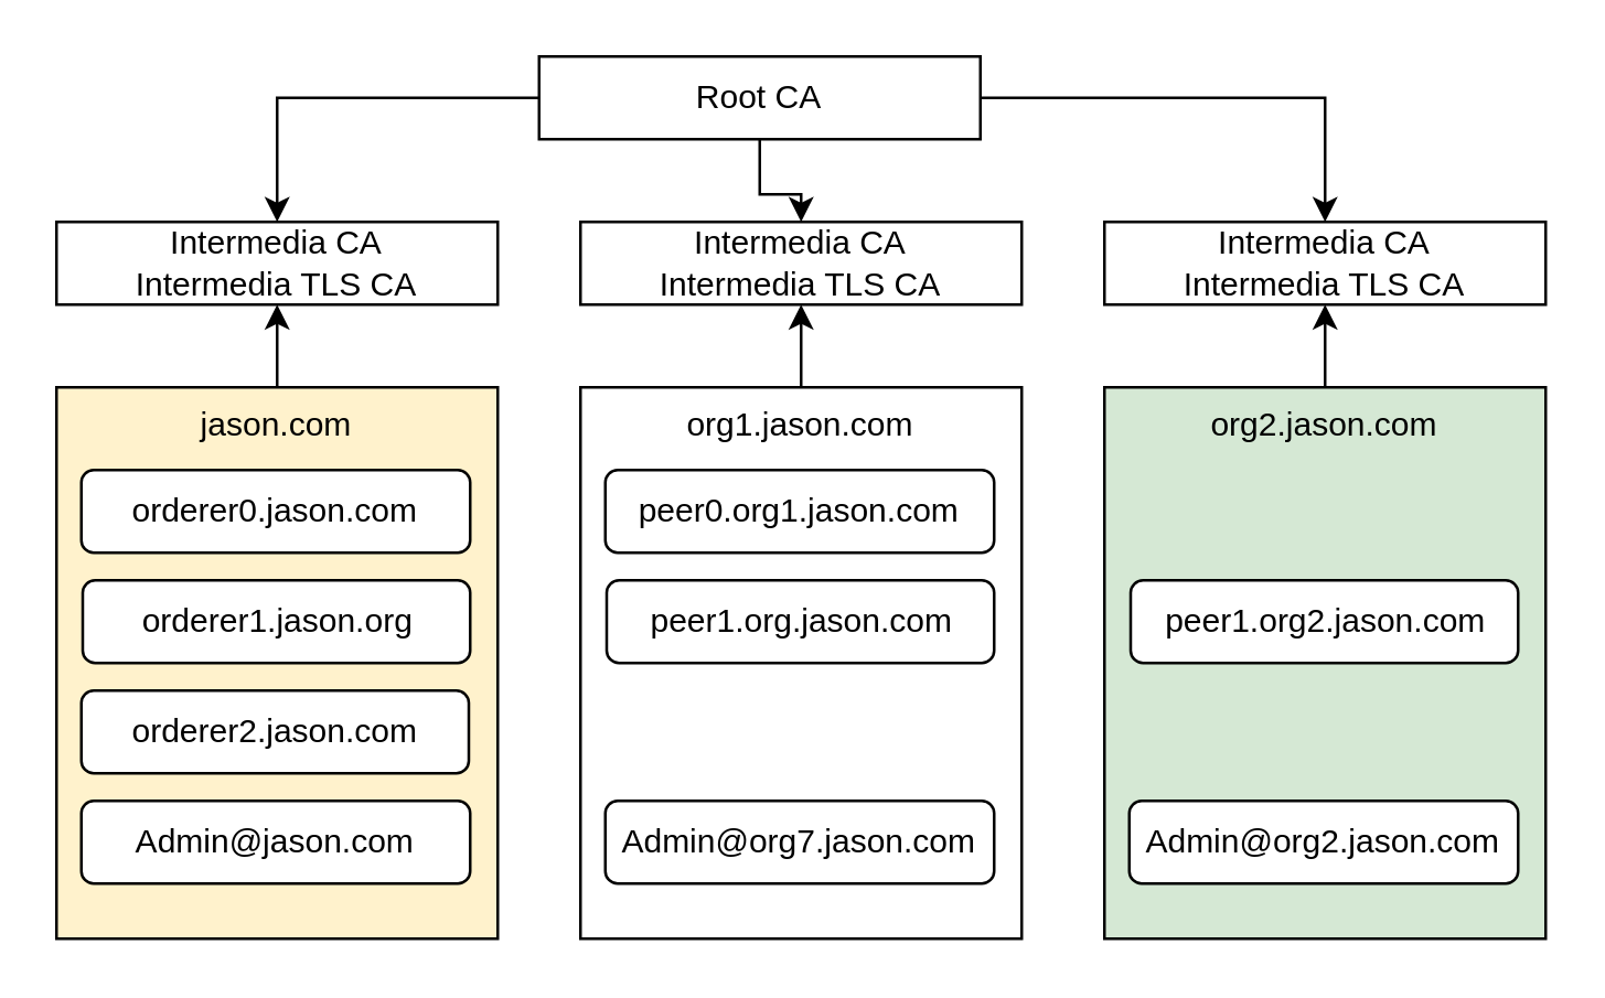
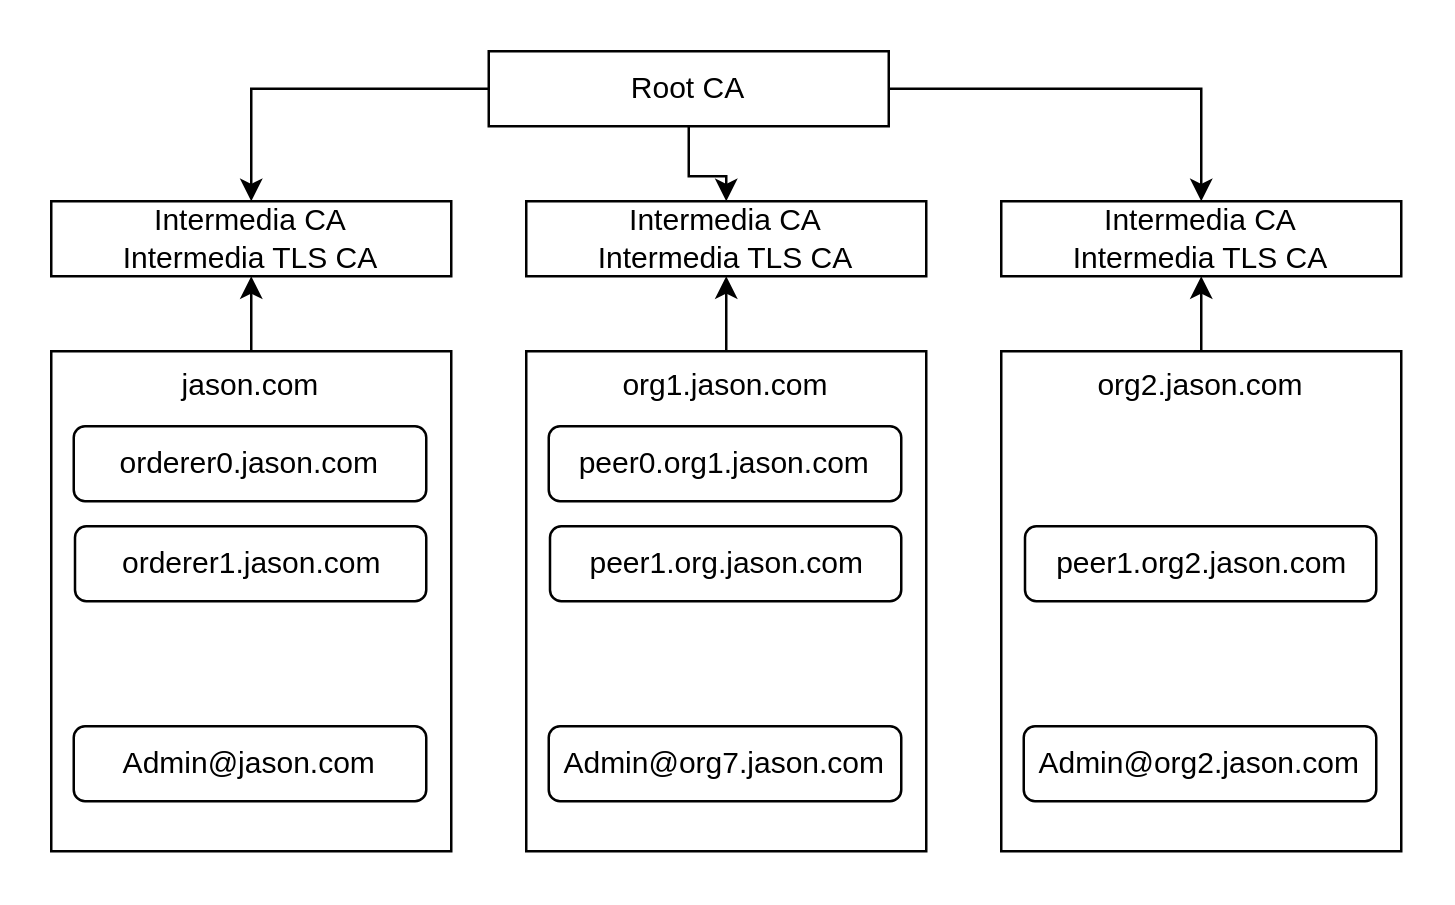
- <mxCell id="19" value="jason.com" style="rounded=0;whiteSpace=wrap;html=1;verticalAlign=top;fillColor=#fff2cc;" parent="1" vertex="1"><mxGeometry x="20" y="140" width="160" height="200" as="geometry" /></mxCell>
+ <mxCell id="19" value="jason.com" style="rounded=0;whiteSpace=wrap;html=1;verticalAlign=top;" parent="1" vertex="1"><mxGeometry x="20" y="140" width="160" height="200" as="geometry" /></mxCell>
- <mxCell id="15" value="org2.jason.com" style="rounded=0;whiteSpace=wrap;html=1;verticalAlign=top;fillColor=#d5e8d4;" parent="1" vertex="1"><mxGeometry x="400" y="140" width="160" height="200" as="geometry" /></mxCell>
+ <mxCell id="15" value="org2.jason.com" style="rounded=0;whiteSpace=wrap;html=1;verticalAlign=top;" parent="1" vertex="1"><mxGeometry x="400" y="140" width="160" height="200" as="geometry" /></mxCell>
- <mxCell id="21" value="orderer1.jason.org" style="rounded=1;whiteSpace=wrap;html=1;" parent="1" vertex="1"><mxGeometry x="29.5" y="210" width="140.5" height="30" as="geometry" /></mxCell>
+ <mxCell id="21" value="orderer1.jason.com" style="rounded=1;whiteSpace=wrap;html=1;" parent="1" vertex="1"><mxGeometry x="29.5" y="210" width="140.5" height="30" as="geometry" /></mxCell>
- <mxCell id="23" value="orderer2.jason.com" style="rounded=1;whiteSpace=wrap;html=1;" parent="1" vertex="1"><mxGeometry x="29" y="250" width="140.5" height="30" as="geometry" /></mxCell>
